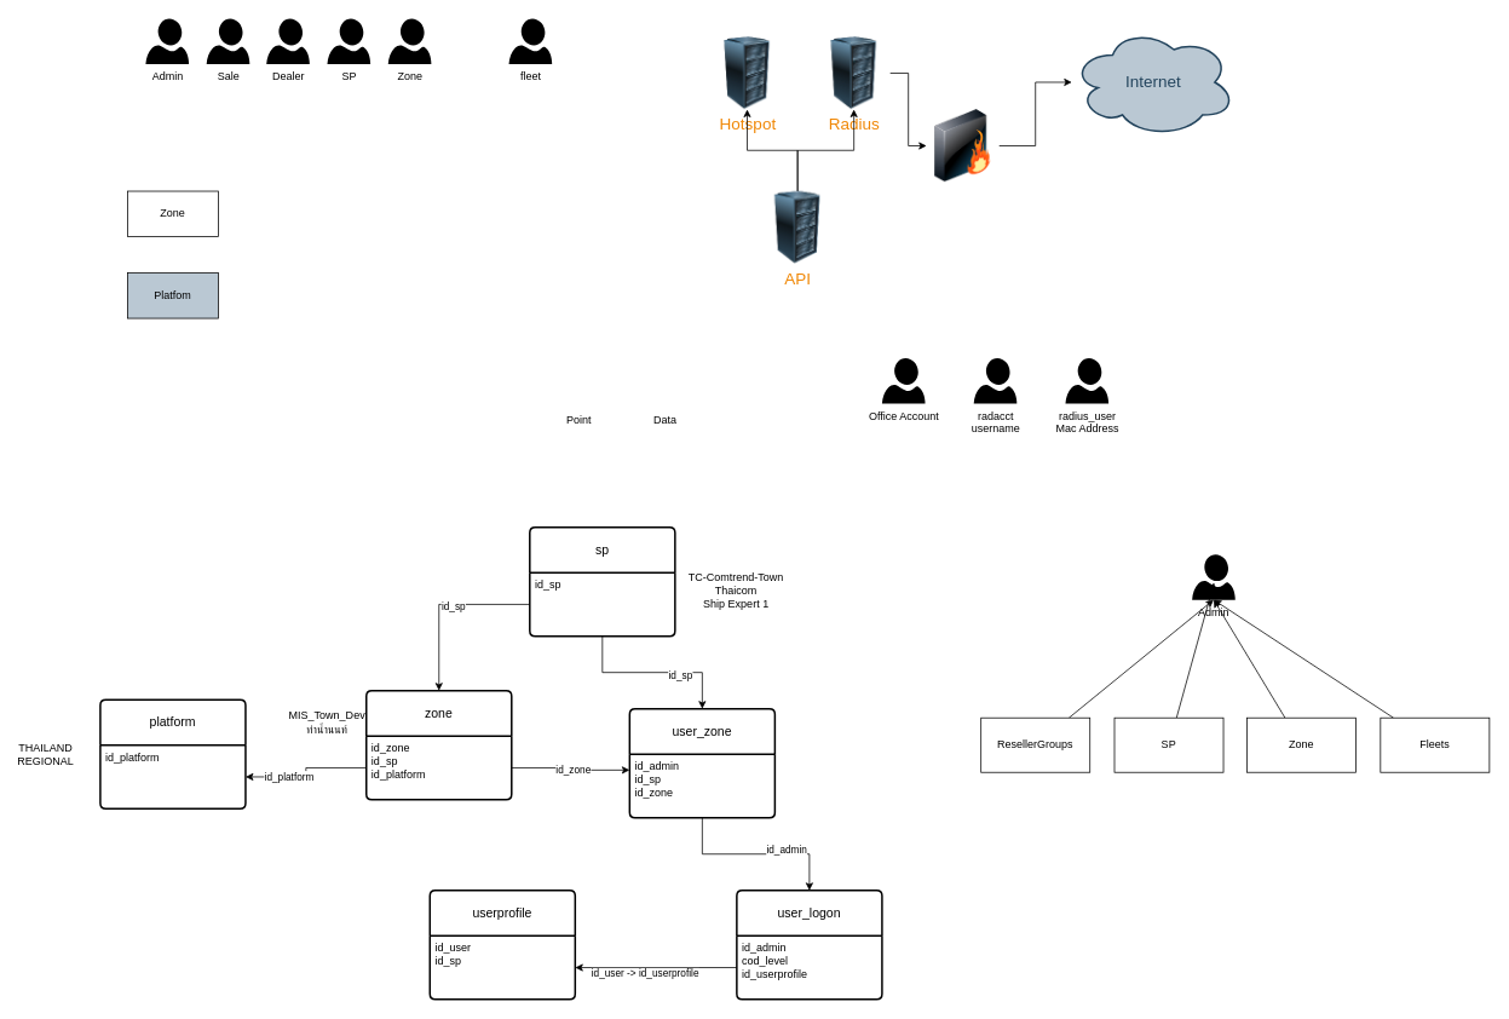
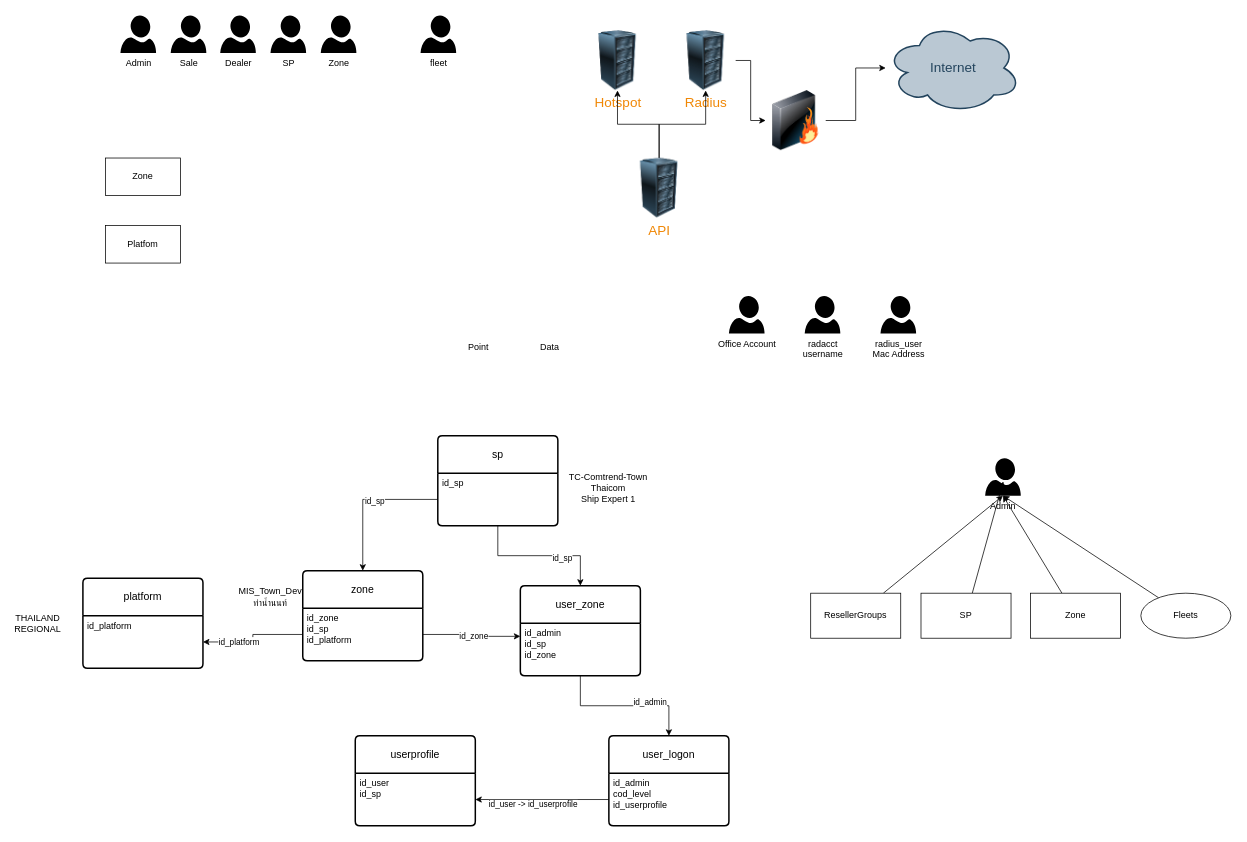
- <mxCell id="23" value="Platfom" style="html=1;dashed=0;whiteSpace=wrap;fillColor=#bac8d3;" vertex="1" parent="1"><mxGeometry x="140" y="300" width="100" height="50" as="geometry" /></mxCell>
+ <mxCell id="23" value="Platfom" style="html=1;dashed=0;whiteSpace=wrap;" vertex="1" parent="1"><mxGeometry x="140" y="300" width="100" height="50" as="geometry" /></mxCell>
- <mxCell id="54" value="Fleets" style="rounded=0;whiteSpace=wrap;html=1;" vertex="1" parent="1"><mxGeometry x="1520" y="790" width="120" height="60" as="geometry" /></mxCell>
+ <mxCell id="54" value="Fleets" style="ellipse;whiteSpace=wrap;html=1;" vertex="1" parent="1"><mxGeometry x="1520" y="790" width="120" height="60" as="geometry" /></mxCell>
